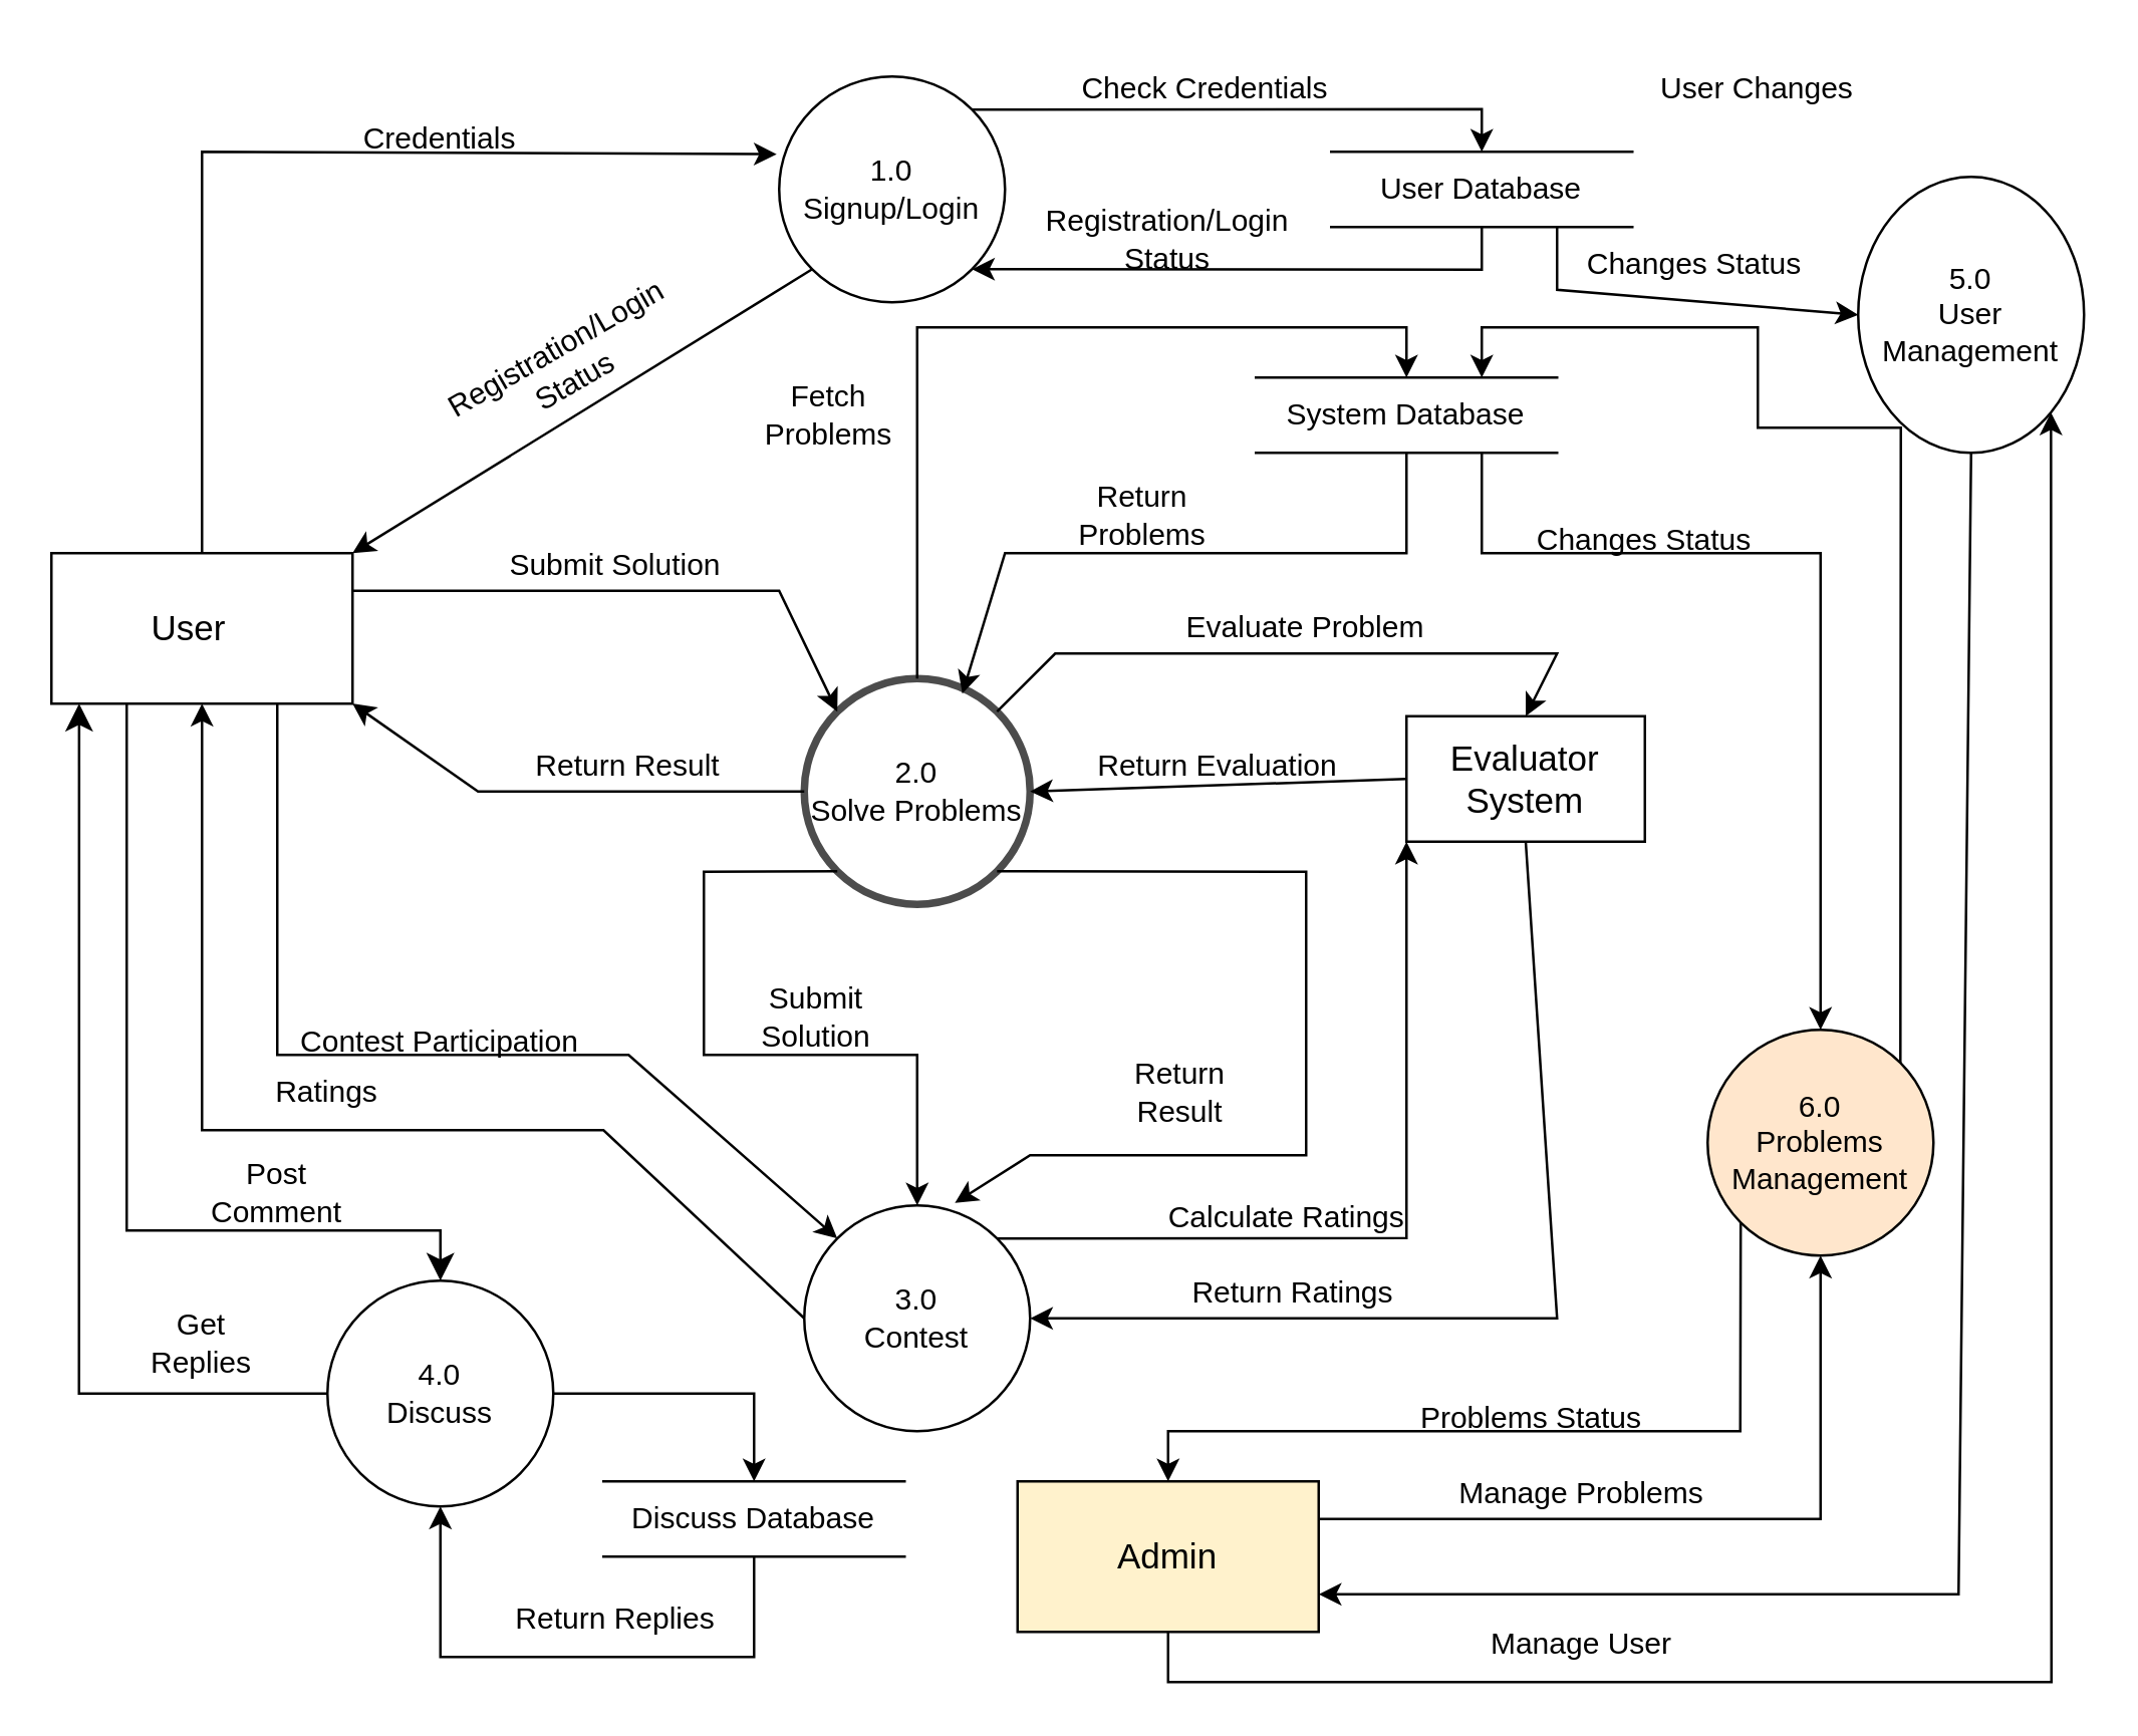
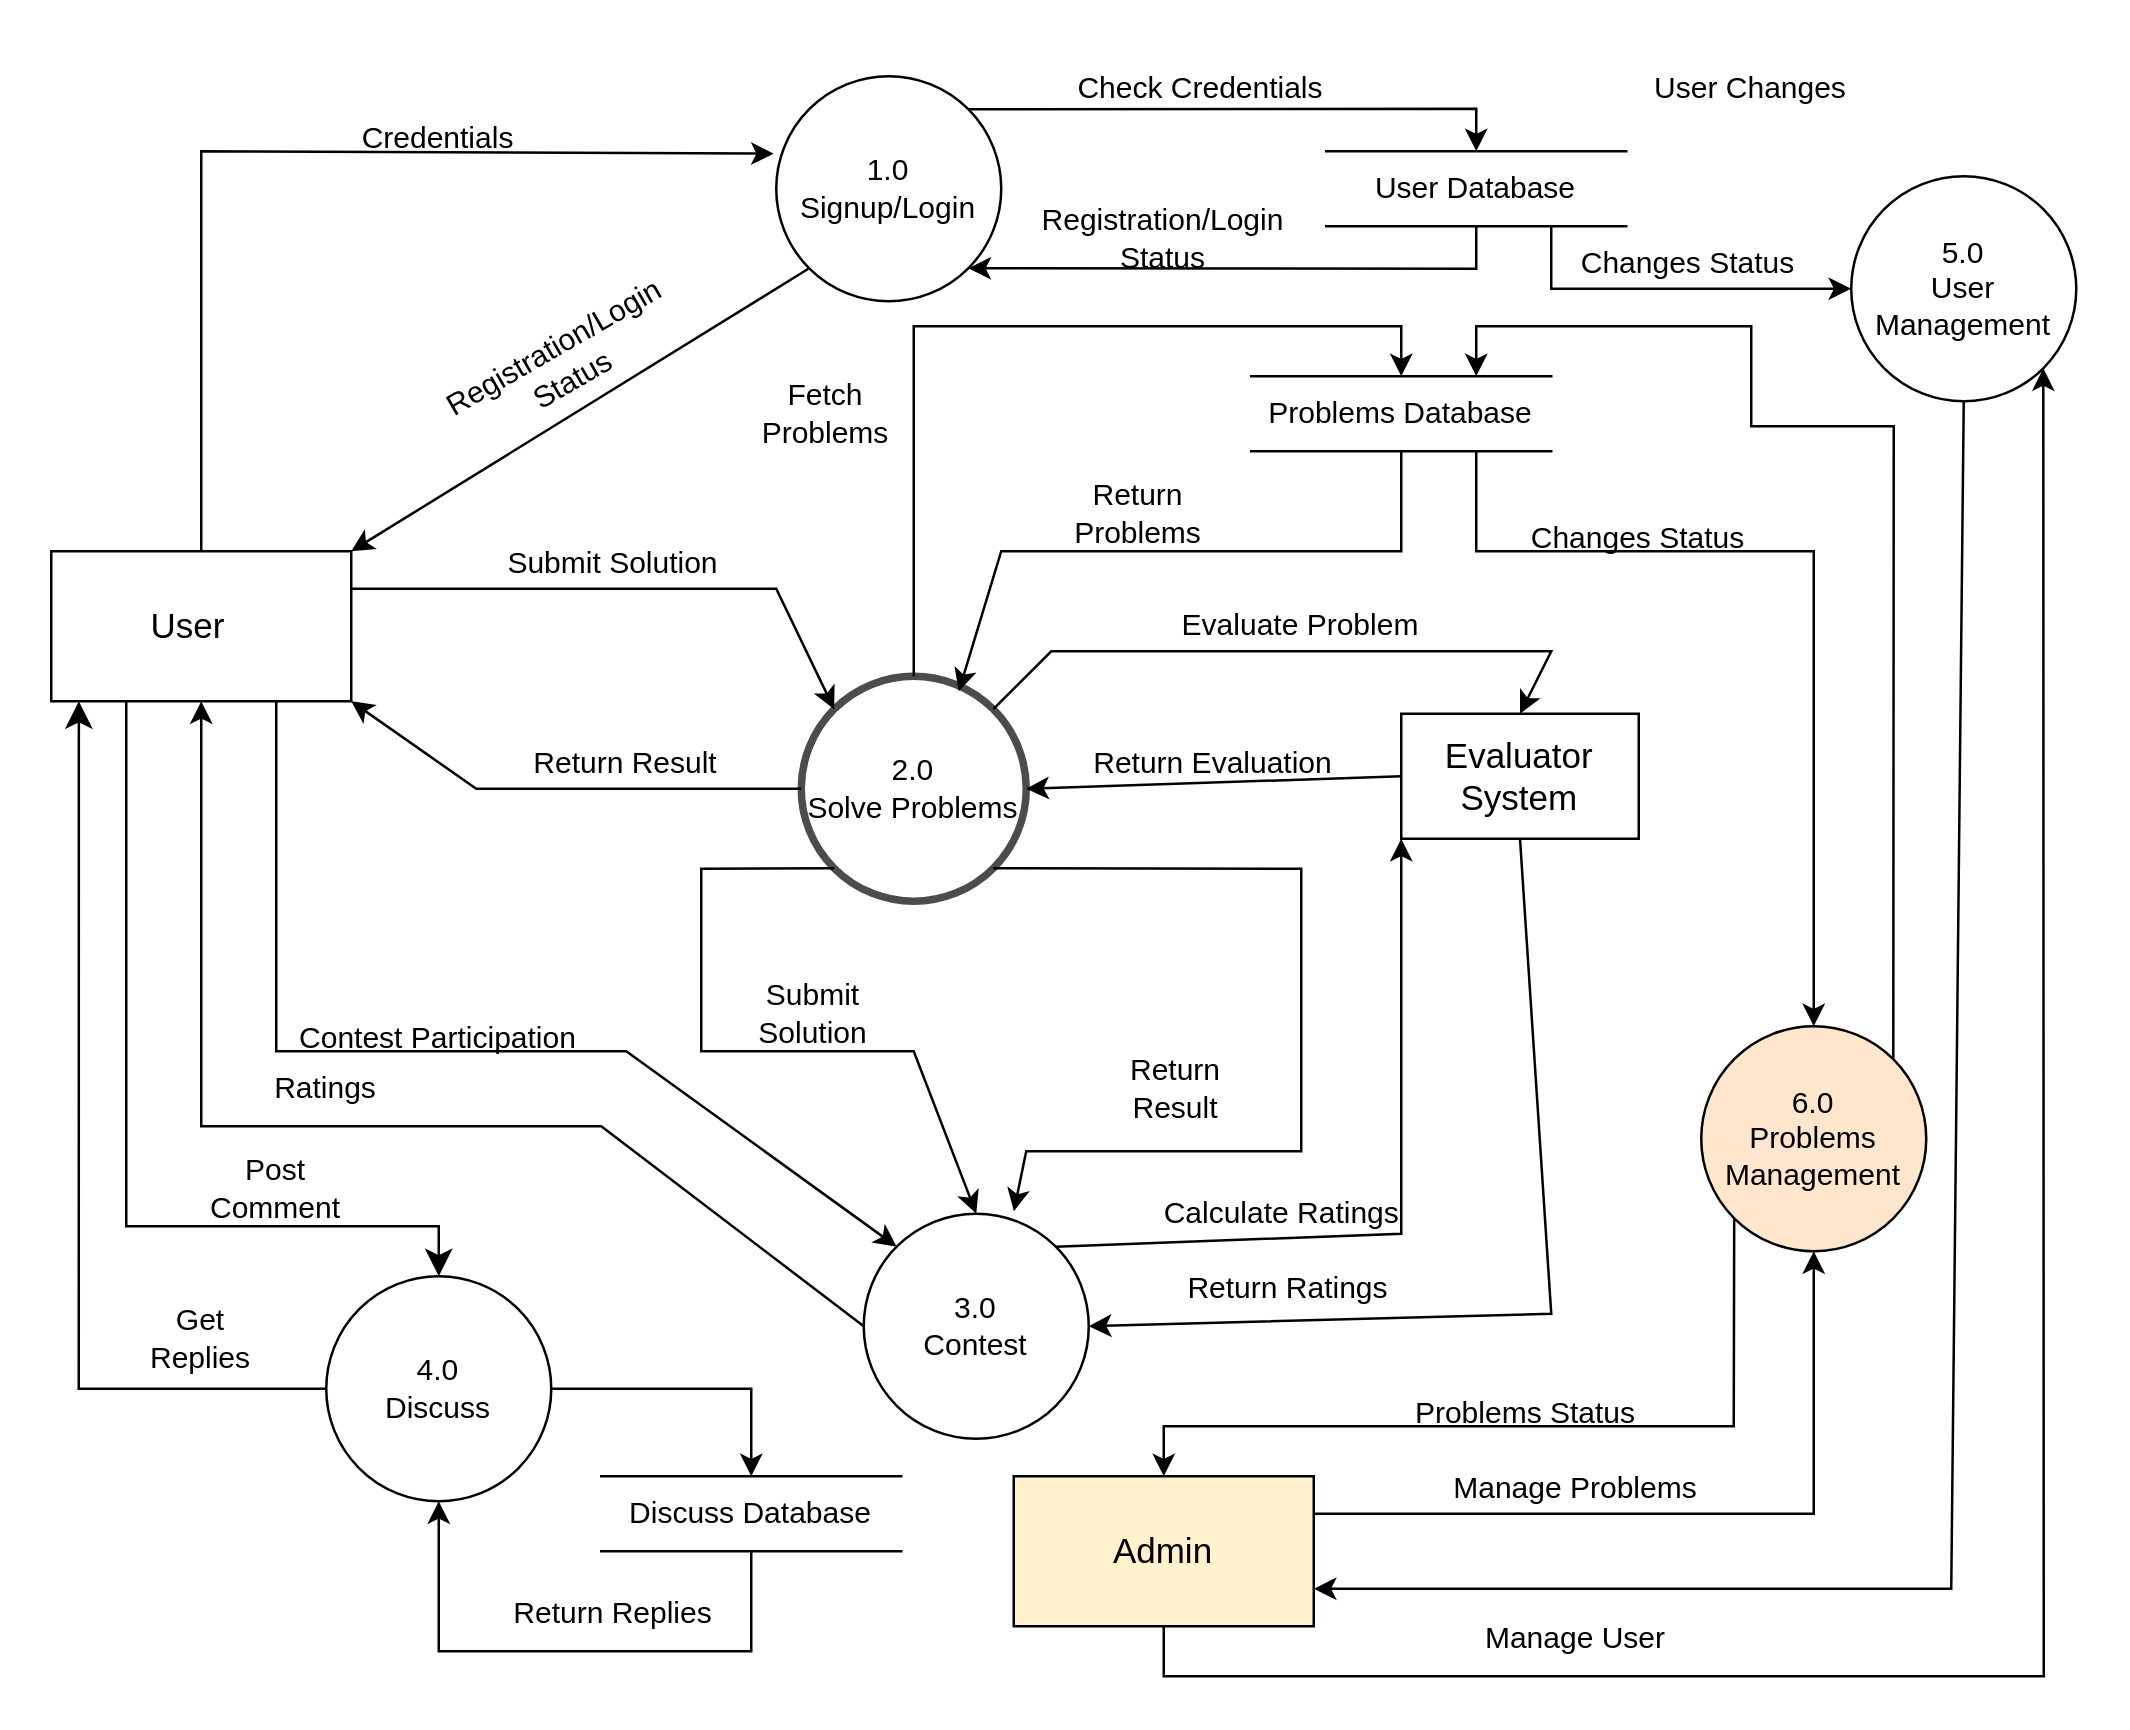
- <mxCell id="40" value="5.0&lt;div&gt;User Management&lt;/div&gt;" style="ellipse;whiteSpace=wrap;html=1;aspect=fixed;" parent="1" vertex="1"><mxGeometry x="740" y="70" width="90" height="110" as="geometry" /></mxCell>
+ <mxCell id="40" value="5.0&lt;div&gt;User Management&lt;/div&gt;" style="ellipse;whiteSpace=wrap;html=1;aspect=fixed;" parent="1" vertex="1"><mxGeometry x="740" y="70" width="90" height="90" as="geometry" /></mxCell>
- <mxCell id="24" value="System Database" style="shape=partialRectangle;whiteSpace=wrap;html=1;left=0;right=0;fillColor=none;" parent="1" vertex="1"><mxGeometry x="500" y="150" width="120" height="30" as="geometry" /></mxCell>
+ <mxCell id="24" value="Problems Database" style="shape=partialRectangle;whiteSpace=wrap;html=1;left=0;right=0;fillColor=none;" parent="1" vertex="1"><mxGeometry x="500" y="150" width="120" height="30" as="geometry" /></mxCell>
- <mxCell id="18" value="3.0&lt;div&gt;Contest&lt;/div&gt;" style="ellipse;whiteSpace=wrap;html=1;aspect=fixed;" parent="1" vertex="1"><mxGeometry x="320" y="480" width="90" height="90" as="geometry" /></mxCell>
+ <mxCell id="18" value="3.0&lt;div&gt;Contest&lt;/div&gt;" style="ellipse;whiteSpace=wrap;html=1;aspect=fixed;" parent="1" vertex="1"><mxGeometry x="345" y="485" width="90" height="90" as="geometry" /></mxCell>
